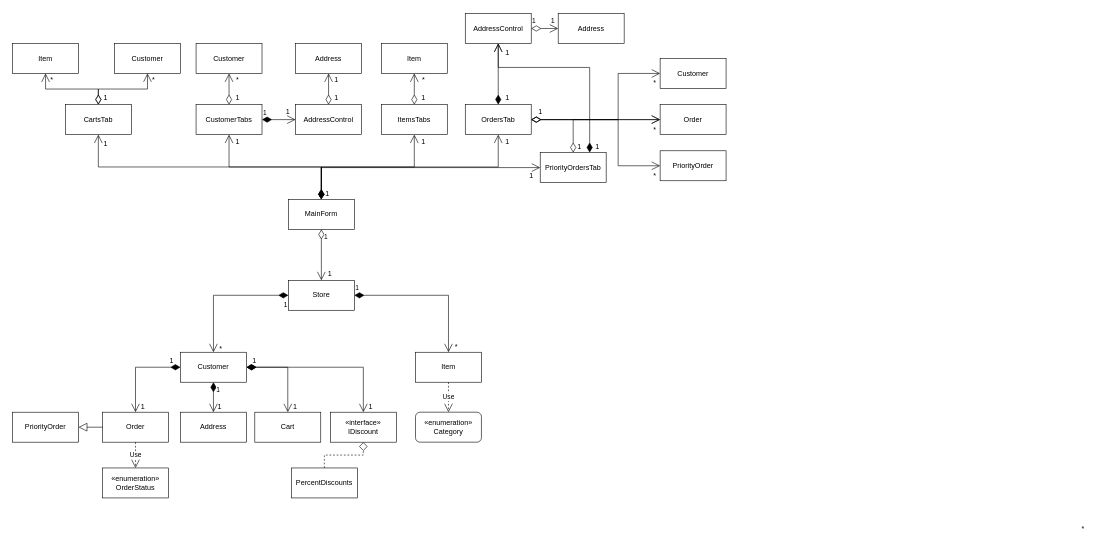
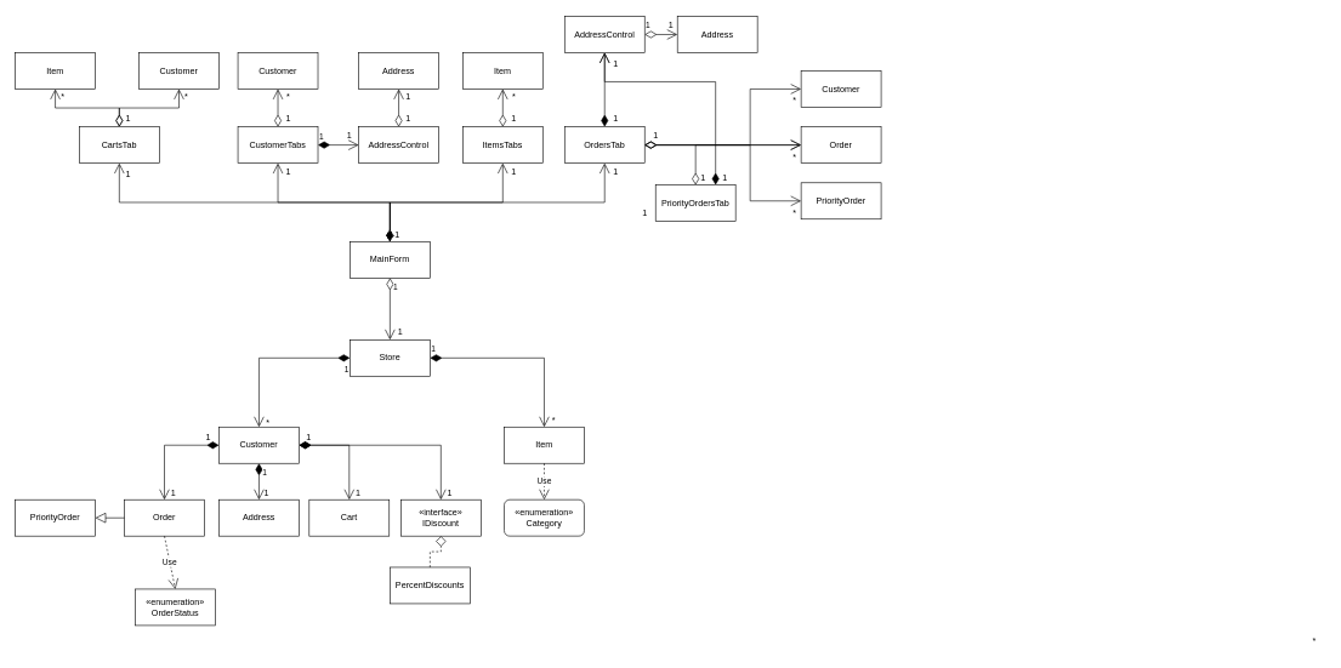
- <mxCell id="79" value="" style="endArrow=open;html=1;endSize=12;startArrow=diamondThin;startSize=14;startFill=1;edgeStyle=orthogonalEdgeStyle;align=left;verticalAlign=bottom;rounded=0;entryX=0;entryY=0.5;entryDx=0;entryDy=0;exitX=0.5;exitY=0;exitDx=0;exitDy=0;" edge="1" parent="1" source="17" target="78"><mxGeometry x="-1" y="3" relative="1" as="geometry"><mxPoint x="660" y="342" as="sourcePoint" /><mxPoint x="1100" y="352" as="targetPoint" /></mxGeometry></mxCell>
- <mxCell id="3" value="«enumeration»&lt;br&gt;OrderStatus" style="html=1;whiteSpace=wrap;" parent="1" vertex="1"><mxGeometry x="170" y="780" width="110" height="50" as="geometry" /></mxCell>
+ <mxCell id="3" value="«enumeration»&lt;br&gt;OrderStatus" style="html=1;whiteSpace=wrap;" parent="1" vertex="1"><mxGeometry x="185" y="810" width="110" height="50" as="geometry" /></mxCell>
- <mxCell id="2" value="PercentDiscounts" style="html=1;whiteSpace=wrap;" parent="1" vertex="1"><mxGeometry x="485" y="780" width="110" height="50" as="geometry" /></mxCell>
+ <mxCell id="2" value="PercentDiscounts" style="html=1;whiteSpace=wrap;" parent="1" vertex="1"><mxGeometry x="535" y="780" width="110" height="50" as="geometry" /></mxCell>
